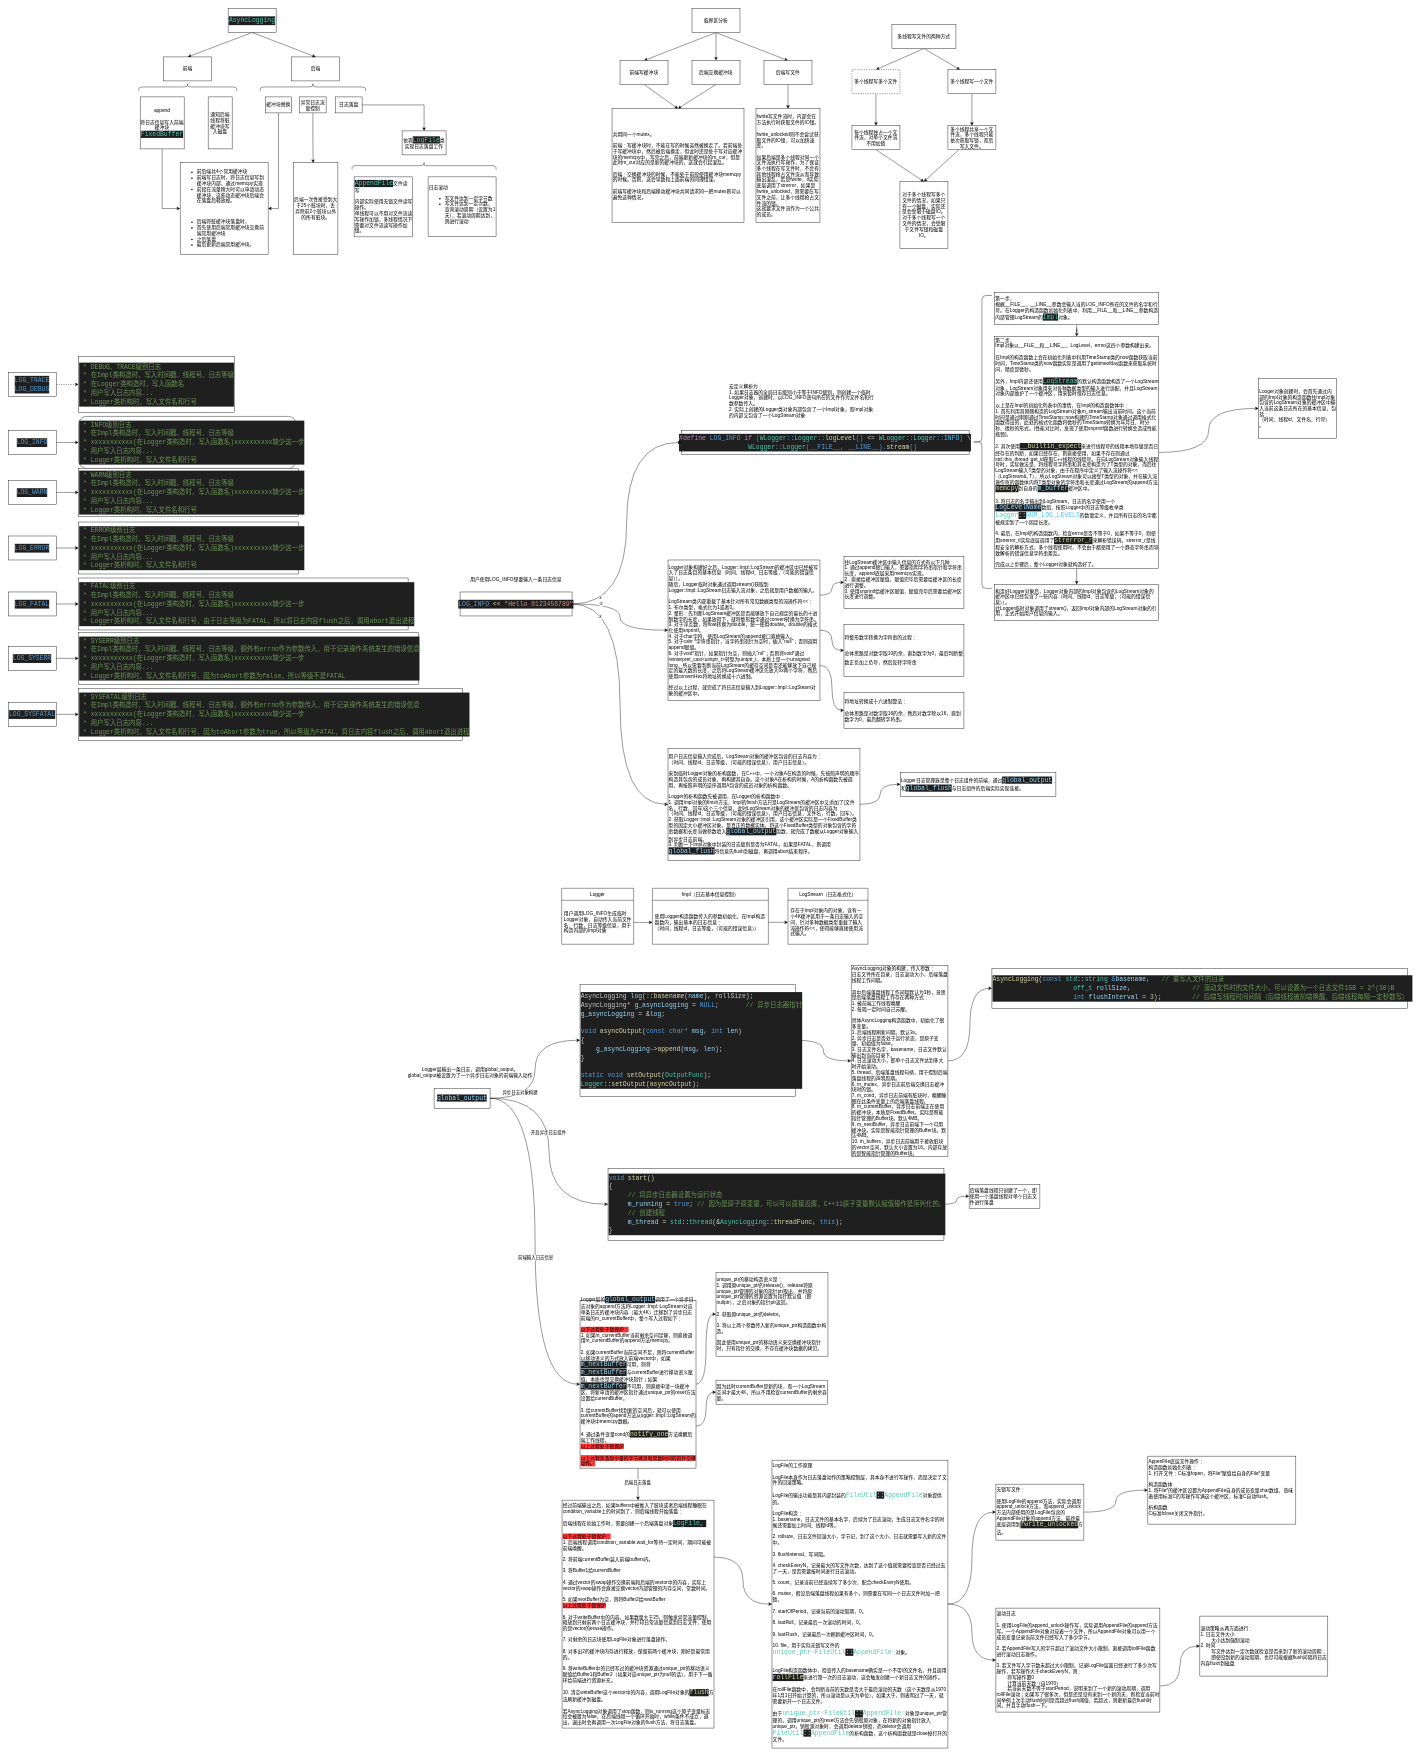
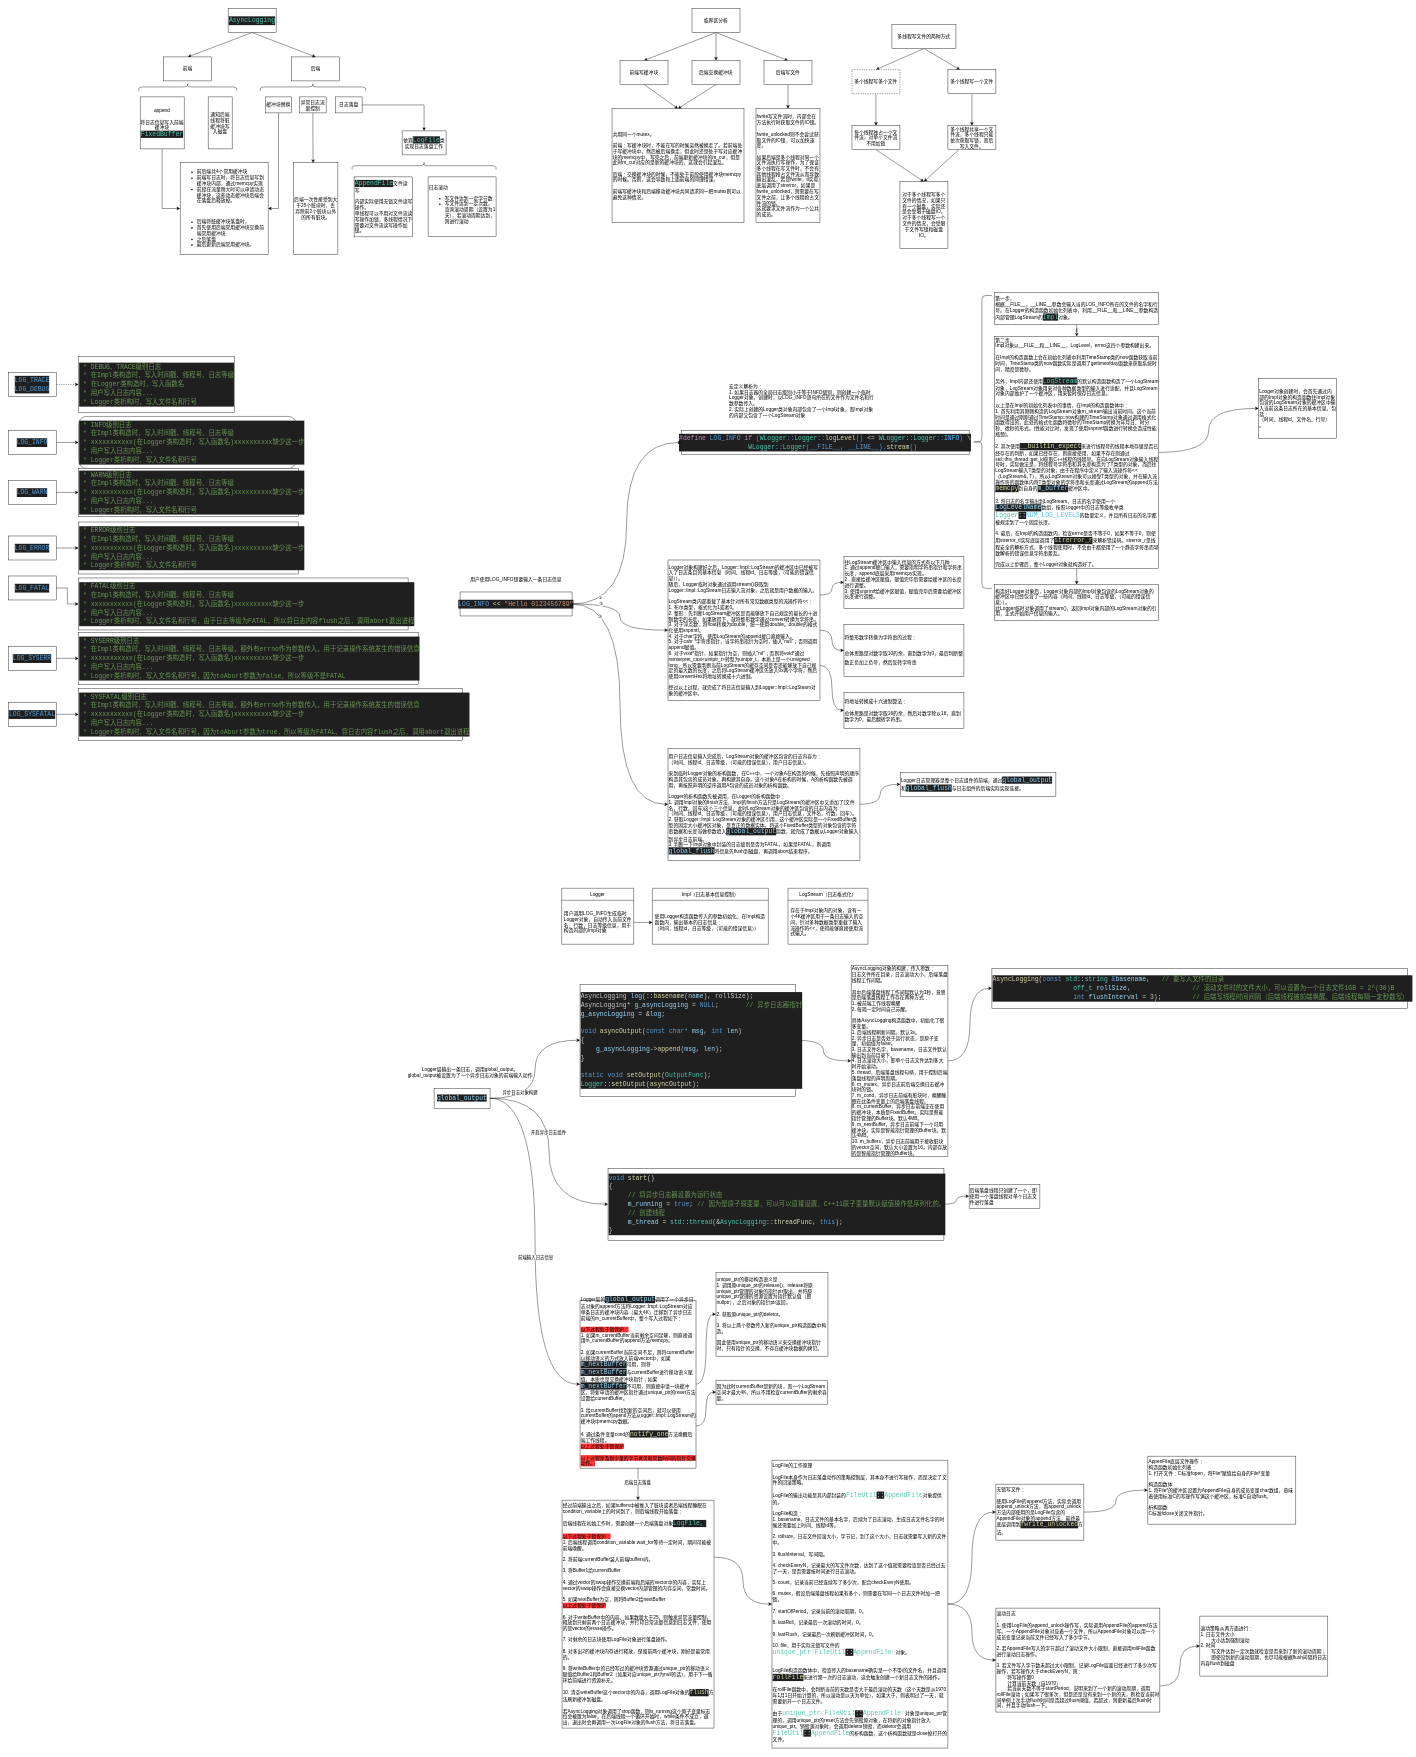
- <mxCell id="65" value="&lt;div style=&quot;color: rgb(204, 204, 204); background-color: rgb(31, 31, 31); font-family: Consolas, Consolas, &amp;quot;Courier New&amp;quot;, monospace; font-size: 16px; line-height: 22px; white-space: pre;&quot;&gt;&lt;span style=&quot;color: #569cd6;&quot;&gt;LOG_FATAL&lt;/span&gt;&lt;/div&gt;" style="rounded=0;whiteSpace=wrap;html=1;" vertex="1" parent="1"><mxGeometry x="20" y="1479" width="120" height="60" as="geometry" /></mxCell>
+ <mxCell id="65" value="&lt;div style=&quot;color: rgb(204, 204, 204); background-color: rgb(31, 31, 31); font-family: Consolas, Consolas, &amp;quot;Courier New&amp;quot;, monospace; font-size: 16px; line-height: 22px; white-space: pre;&quot;&gt;&lt;span style=&quot;color: #569cd6;&quot;&gt;LOG_FATAL&lt;/span&gt;&lt;/div&gt;" style="rounded=0;whiteSpace=wrap;html=1;" vertex="1" parent="1"><mxGeometry x="20" y="1439" width="120" height="60" as="geometry" /></mxCell>
- <mxCell id="105" style="edgeStyle=orthogonalEdgeStyle;rounded=0;orthogonalLoop=1;jettySize=auto;html=1;exitX=1;exitY=0.5;exitDx=0;exitDy=0;entryX=0;entryY=0.5;entryDx=0;entryDy=0;" edge="1" parent="1" source="102" target="104"><mxGeometry relative="1" as="geometry"><mxPoint x="1971" y="2305.333" as="targetPoint" /></mxGeometry></mxCell>
